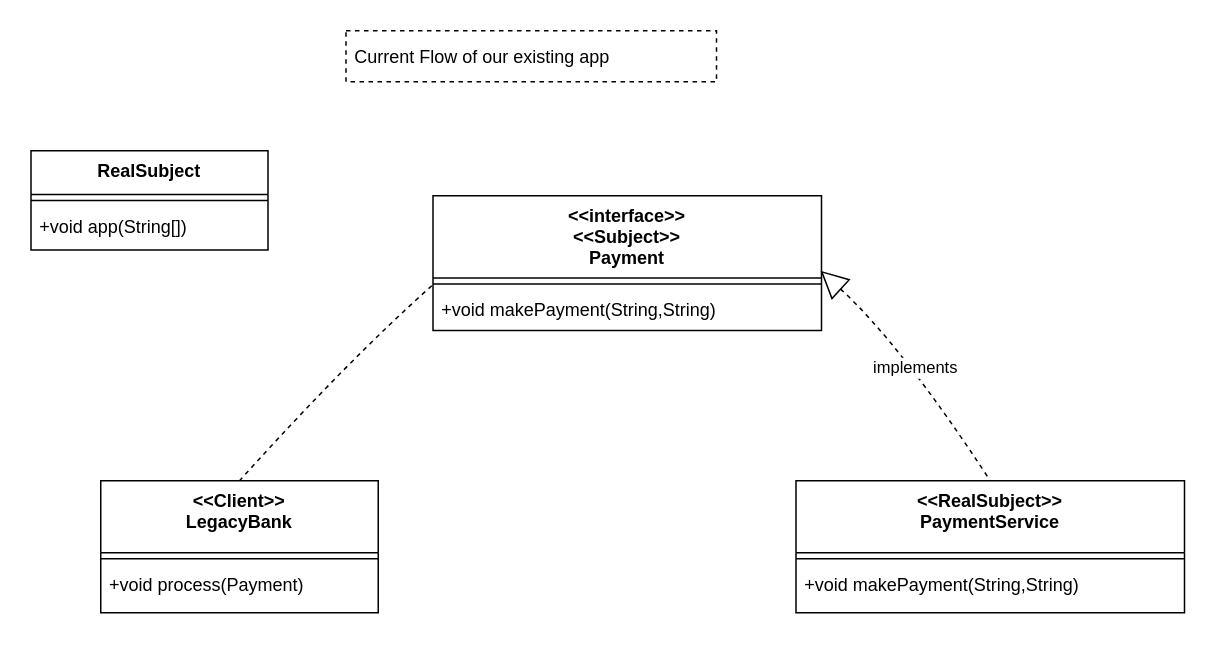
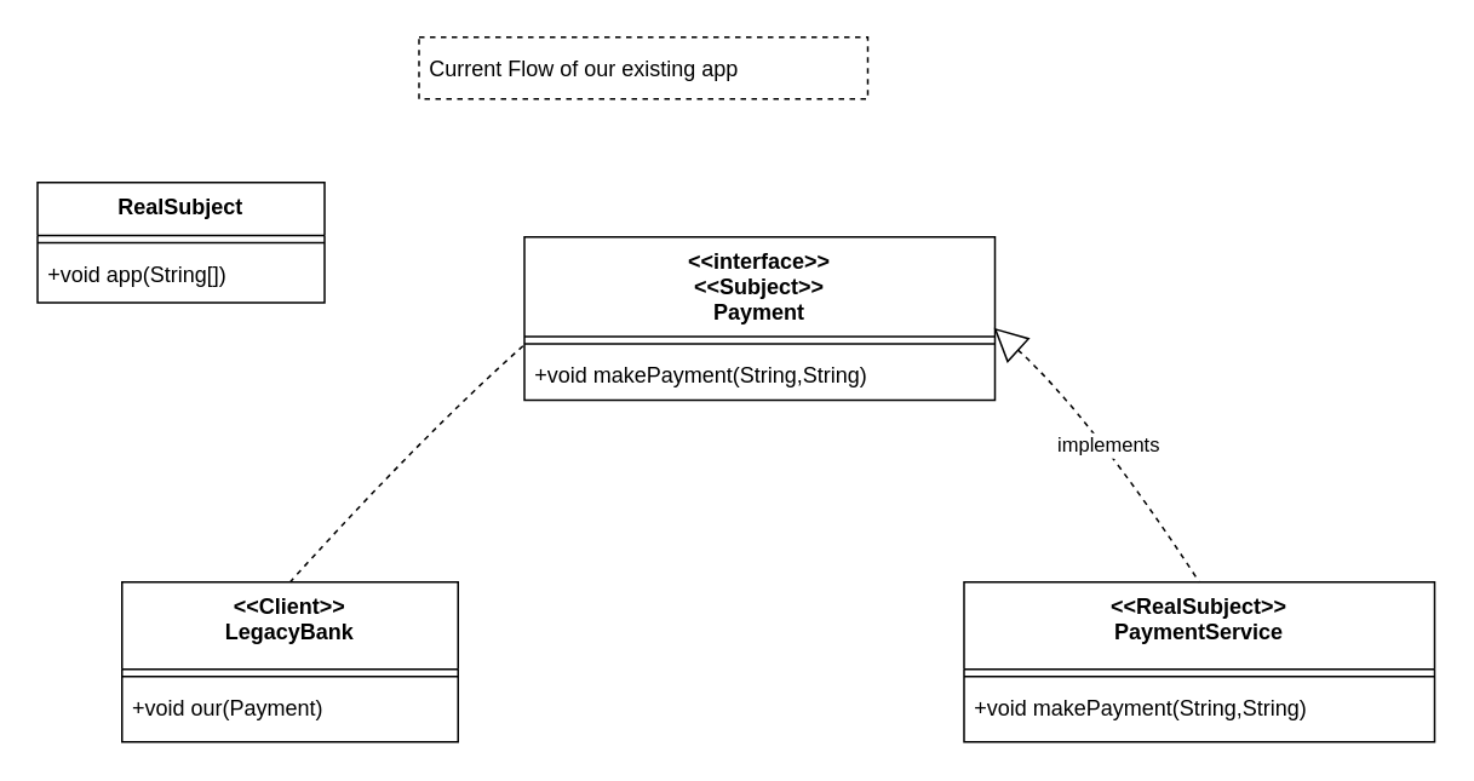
- <mxCell id="7" value="+void process(Payment)" style="text;strokeColor=none;fillColor=none;align=left;verticalAlign=top;spacingLeft=4;spacingRight=4;overflow=hidden;rotatable=0;points=[[0,0.5],[1,0.5]];portConstraint=eastwest;" vertex="1" parent="5"><mxGeometry y="56" width="185" height="32" as="geometry" /></mxCell>
+ <mxCell id="7" value="+void our(Payment)" style="text;strokeColor=none;fillColor=none;align=left;verticalAlign=top;spacingLeft=4;spacingRight=4;overflow=hidden;rotatable=0;points=[[0,0.5],[1,0.5]];portConstraint=eastwest;" vertex="1" parent="5"><mxGeometry y="56" width="185" height="32" as="geometry" /></mxCell>
